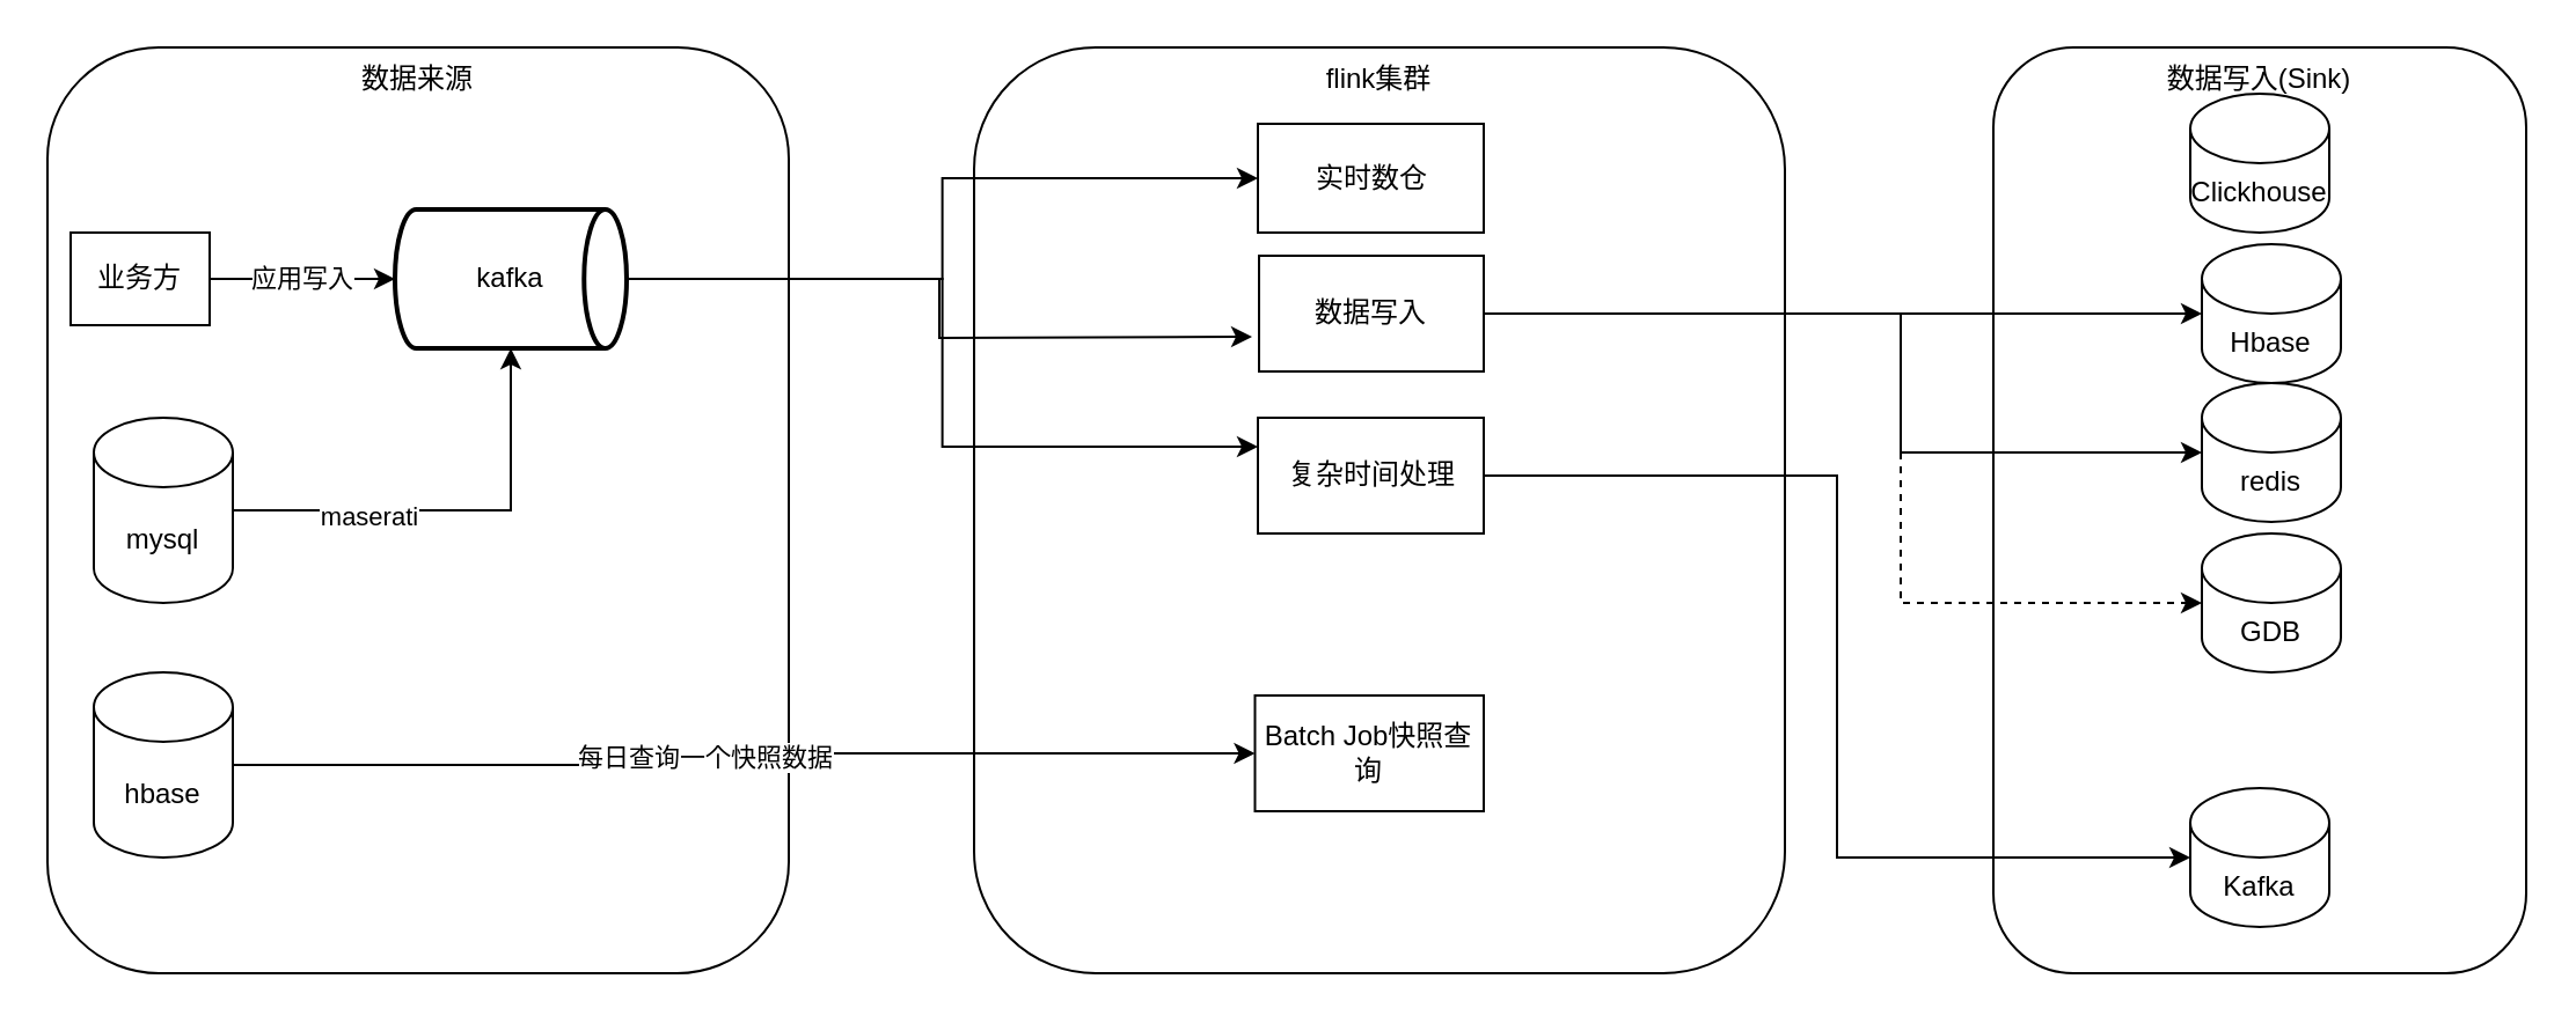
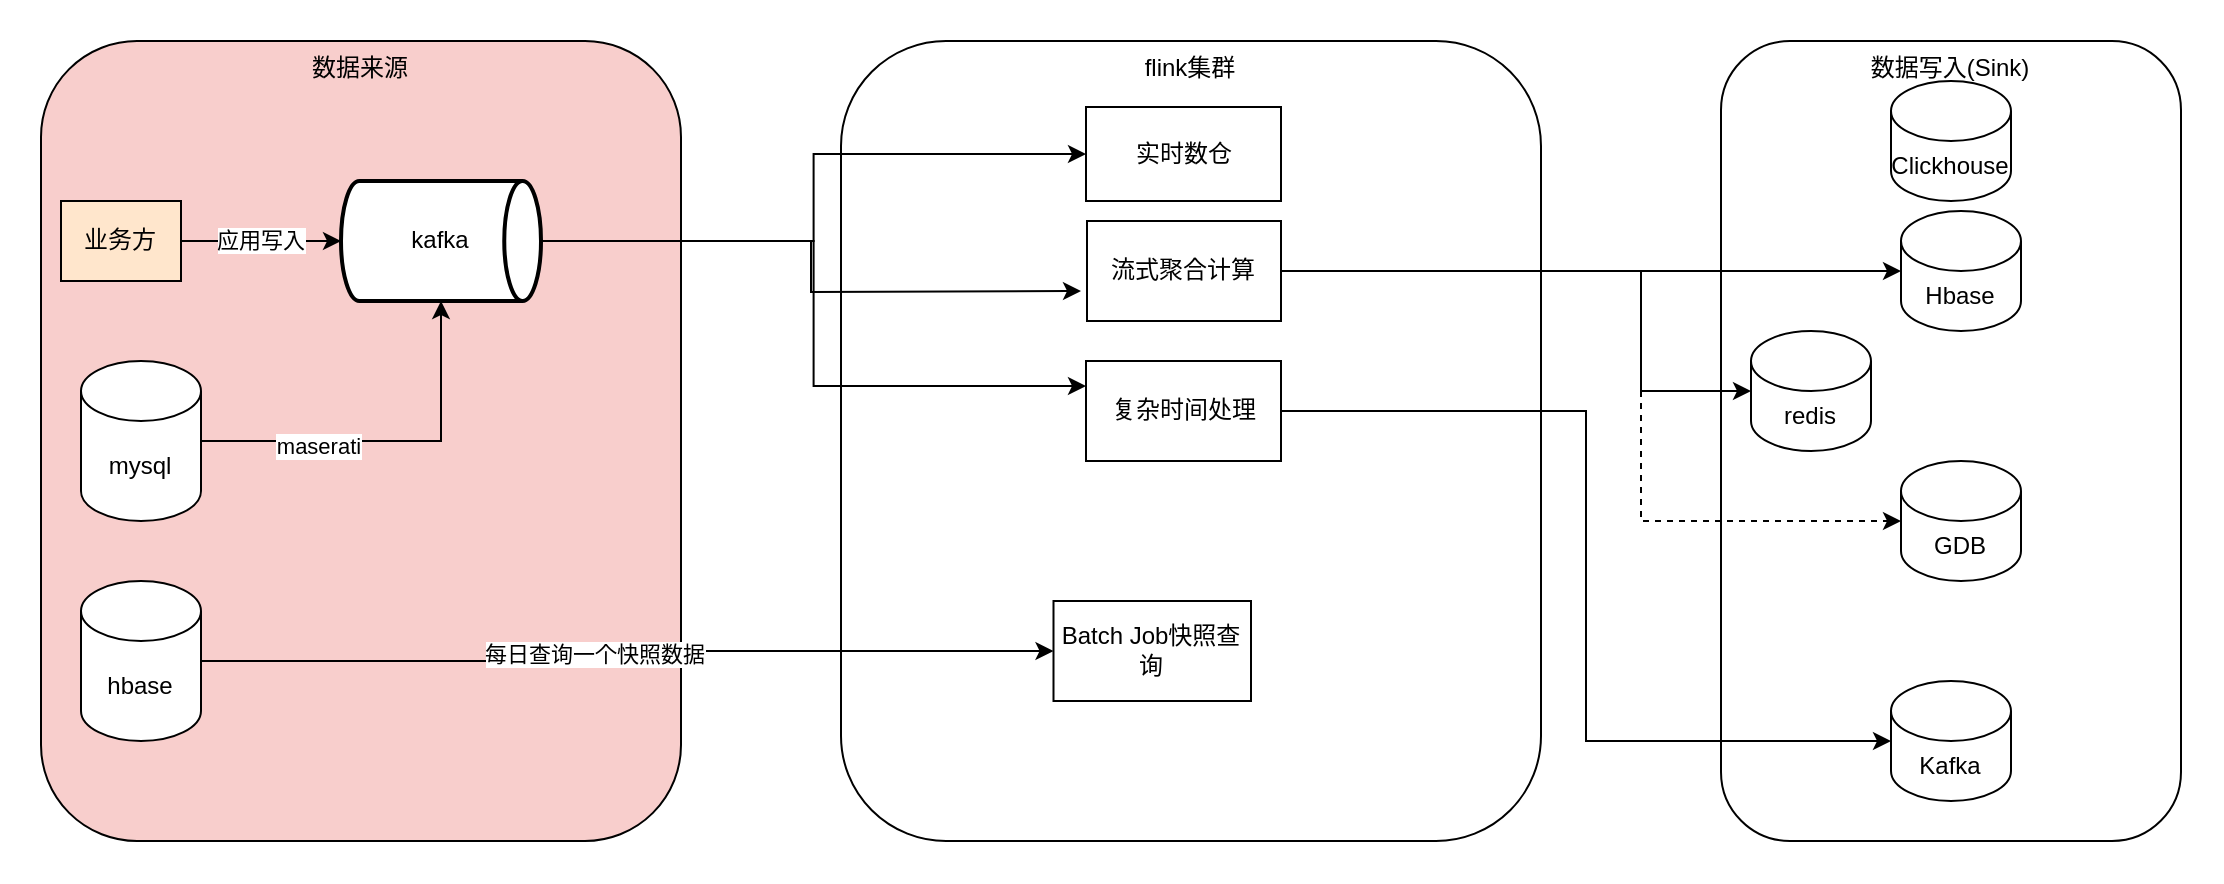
- <mxCell id="16" value="业务方" style="rounded=0;whiteSpace=wrap;html=1;" vertex="1" parent="1"><mxGeometry x="30" y="100" width="60" height="40" as="geometry" /></mxCell>
+ <mxCell id="16" value="业务方" style="rounded=0;whiteSpace=wrap;html=1;fillColor=#ffe6cc;" vertex="1" parent="1"><mxGeometry x="30" y="100" width="60" height="40" as="geometry" /></mxCell>
- <mxCell id="27" value="数据写入" style="rounded=0;whiteSpace=wrap;html=1;" vertex="1" parent="1"><mxGeometry x="543" y="110" width="97" height="50" as="geometry" /></mxCell>
+ <mxCell id="27" value="流式聚合计算" style="rounded=0;whiteSpace=wrap;html=1;" vertex="1" parent="1"><mxGeometry x="543" y="110" width="97" height="50" as="geometry" /></mxCell>
- <mxCell id="29" value="redis" style="shape=cylinder3;whiteSpace=wrap;html=1;boundedLbl=1;backgroundOutline=1;size=15;" vertex="1" parent="1"><mxGeometry x="950" y="165" width="60" height="60" as="geometry" /></mxCell>
+ <mxCell id="29" value="redis" style="shape=cylinder3;whiteSpace=wrap;html=1;boundedLbl=1;backgroundOutline=1;size=15;" vertex="1" parent="1"><mxGeometry x="875" y="165" width="60" height="60" as="geometry" /></mxCell>
- <mxCell id="4" value="数据来源" style="rounded=1;whiteSpace=wrap;html=1;verticalAlign=top;" vertex="1" parent="1"><mxGeometry x="20" y="20" width="320" height="400" as="geometry" /></mxCell>
+ <mxCell id="4" value="数据来源" style="rounded=1;whiteSpace=wrap;html=1;verticalAlign=top;fillColor=#f8cecc;" vertex="1" parent="1"><mxGeometry x="20" y="20" width="320" height="400" as="geometry" /></mxCell>
- <mxCell id="3" value="Batch Job快照查询" style="rounded=0;whiteSpace=wrap;html=1;" vertex="1" parent="1"><mxGeometry x="541.25" y="300" width="98.75" height="50" as="geometry" /></mxCell>
+ <mxCell id="3" value="Batch Job快照查询" style="rounded=0;whiteSpace=wrap;html=1;" vertex="1" parent="1"><mxGeometry x="526.25" y="300" width="98.75" height="50" as="geometry" /></mxCell>
